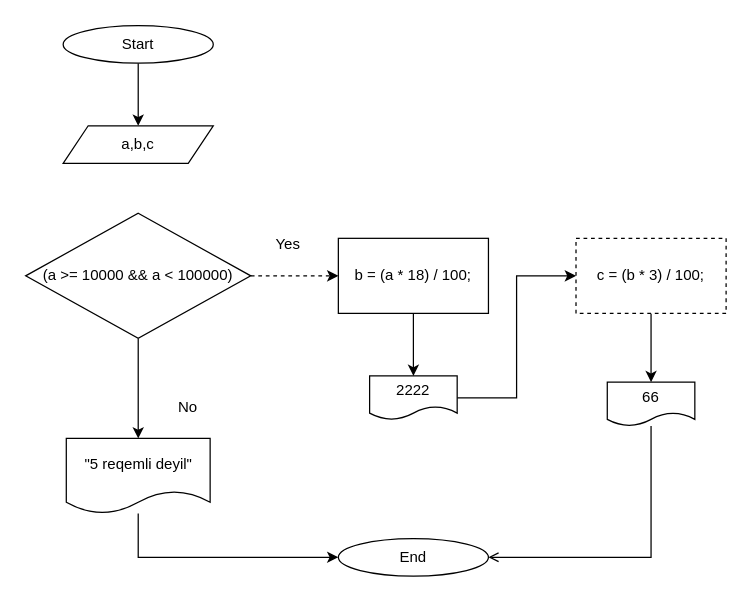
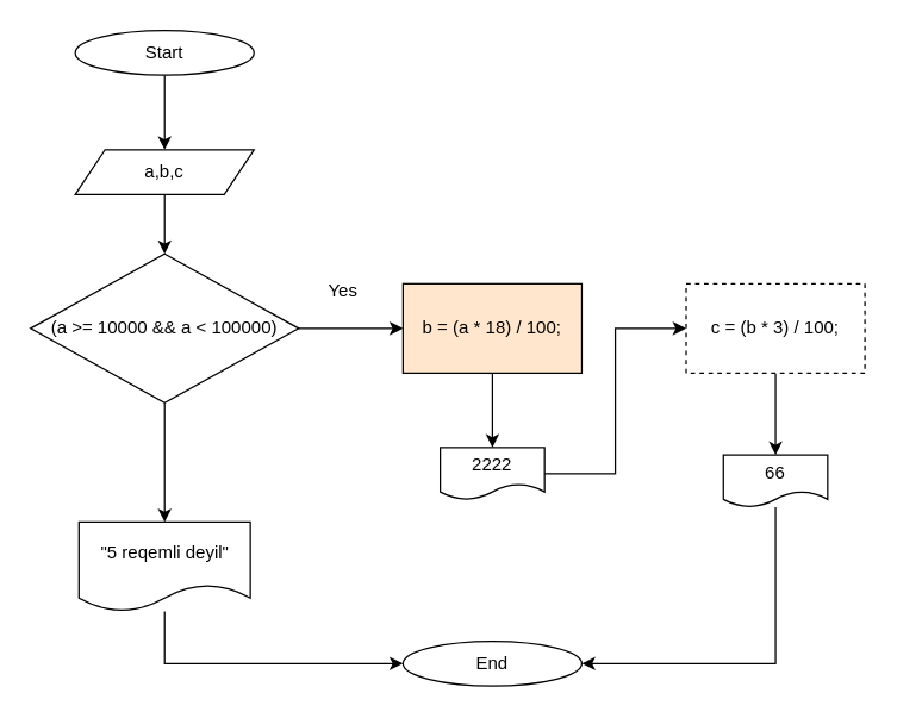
+ <mxCell id="5" style="edgeStyle=orthogonalEdgeStyle;rounded=0;orthogonalLoop=1;jettySize=auto;html=1;exitX=0.5;exitY=1;exitDx=0;exitDy=0;entryX=0.5;entryY=0;entryDx=0;entryDy=0;" edge="1" parent="1" source="6" target="9"><mxGeometry relative="1" as="geometry" /></mxCell>
- <mxCell id="7" style="edgeStyle=orthogonalEdgeStyle;rounded=0;orthogonalLoop=1;jettySize=auto;html=1;exitX=1;exitY=0.5;exitDx=0;exitDy=0;entryX=0;entryY=0.5;entryDx=0;entryDy=0;dashed=1;" edge="1" parent="1" source="9" target="11"><mxGeometry relative="1" as="geometry" /></mxCell>
+ <mxCell id="7" style="edgeStyle=orthogonalEdgeStyle;rounded=0;orthogonalLoop=1;jettySize=auto;html=1;exitX=1;exitY=0.5;exitDx=0;exitDy=0;entryX=0;entryY=0.5;entryDx=0;entryDy=0;" edge="1" parent="1" source="9" target="11"><mxGeometry relative="1" as="geometry" /></mxCell>
- <mxCell id="11" value="b = (a * 18) / 100;" style="rounded=0;whiteSpace=wrap;html=1;" vertex="1" parent="1"><mxGeometry x="270" y="190" width="120" height="60" as="geometry" /></mxCell>
+ <mxCell id="11" value="b = (a * 18) / 100;" style="rounded=0;whiteSpace=wrap;html=1;fillColor=#ffe6cc;" vertex="1" parent="1"><mxGeometry x="270" y="190" width="120" height="60" as="geometry" /></mxCell>
- <mxCell id="15" value="No" style="text;html=1;strokeColor=none;fillColor=none;align=center;verticalAlign=middle;whiteSpace=wrap;rounded=0;" vertex="1" parent="1"><mxGeometry x="120" y="310" width="60" height="30" as="geometry" /></mxCell>
- <mxCell id="18" style="edgeStyle=orthogonalEdgeStyle;rounded=0;orthogonalLoop=1;jettySize=auto;html=1;entryX=1;entryY=0.5;entryDx=0;entryDy=0;endArrow=open;" edge="1" parent="1" source="19" target="4"><mxGeometry relative="1" as="geometry"><Array as="points"><mxPoint x="520" y="445" /></Array></mxGeometry></mxCell>
+ <mxCell id="18" style="edgeStyle=orthogonalEdgeStyle;rounded=0;orthogonalLoop=1;jettySize=auto;html=1;entryX=1;entryY=0.5;entryDx=0;entryDy=0;" edge="1" parent="1" source="19" target="4"><mxGeometry relative="1" as="geometry"><Array as="points"><mxPoint x="520" y="445" /></Array></mxGeometry></mxCell>
